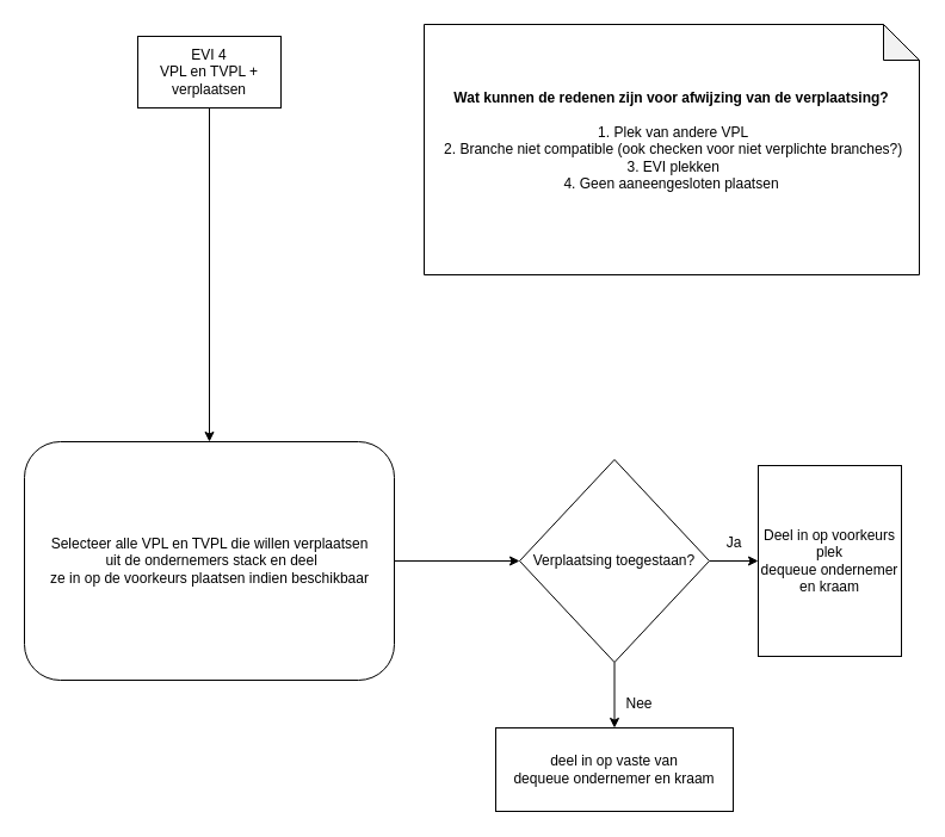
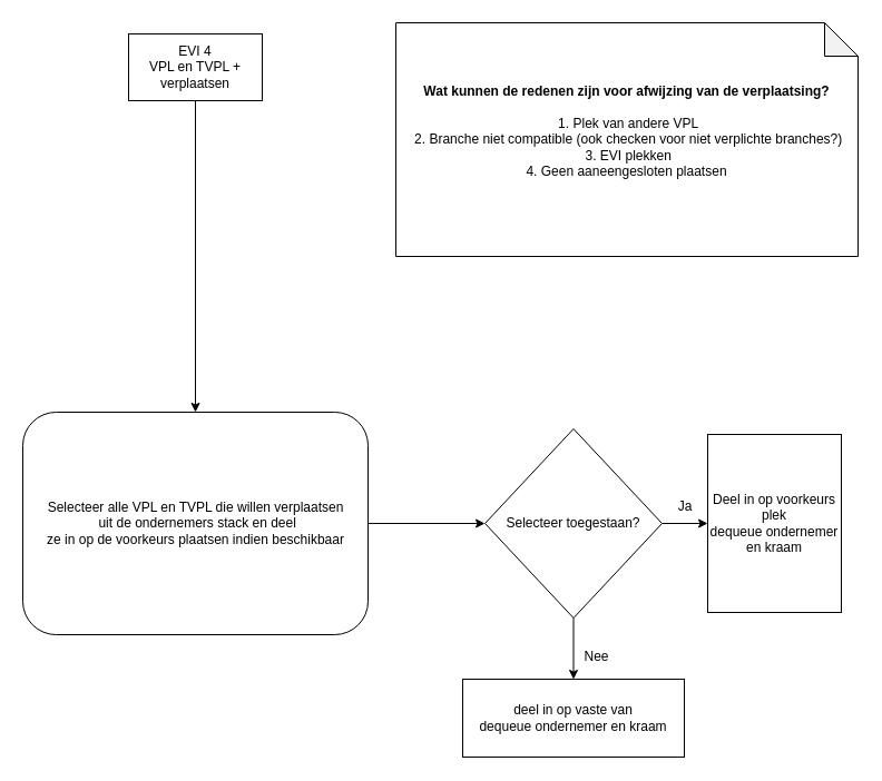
- <mxCell id="6" value="Verplaatsing toegestaan?" style="rhombus;whiteSpace=wrap;html=1;" parent="1" vertex="1"><mxGeometry x="435" y="385" width="159" height="170" as="geometry" /></mxCell>
+ <mxCell id="6" value="Selecteer toegestaan?" style="rhombus;whiteSpace=wrap;html=1;" parent="1" vertex="1"><mxGeometry x="435" y="385" width="159" height="170" as="geometry" /></mxCell>
